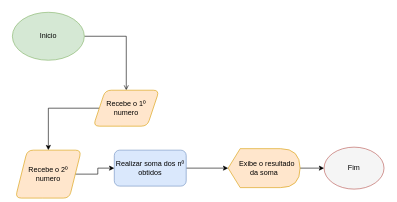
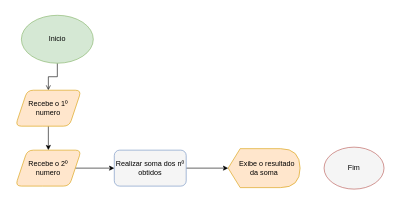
- <mxCell id="3" value="Inicio" style="ellipse;whiteSpace=wrap;html=1;fillColor=#d5e8d4;strokeColor=#82b366;" vertex="1" parent="1"><mxGeometry x="20" y="20" width="120" height="80" as="geometry" /></mxCell>
+ <mxCell id="3" value="Inicio" style="ellipse;whiteSpace=wrap;html=1;fillColor=#d5e8d4;strokeColor=#82b366;" vertex="1" parent="1"><mxGeometry x="35" y="25" width="120" height="80" as="geometry" /></mxCell>
- <mxCell id="5" value="Recebe o 1º numero" style="shape=parallelogram;perimeter=parallelogramPerimeter;whiteSpace=wrap;html=1;fixedSize=1;fillColor=#ffe6cc;strokeColor=#d79b00;rounded=1;" vertex="1" parent="1"><mxGeometry x="155" y="150" width="110" height="60" as="geometry" /></mxCell>
+ <mxCell id="5" value="Recebe o 1º numero" style="shape=parallelogram;perimeter=parallelogramPerimeter;whiteSpace=wrap;html=1;fixedSize=1;fillColor=#ffe6cc;strokeColor=#d79b00;rounded=1;" vertex="1" parent="1"><mxGeometry x="25" y="150" width="110" height="60" as="geometry" /></mxCell>
- <mxCell id="9" value="Realizar soma dos nº obtidos" style="rounded=1;whiteSpace=wrap;html=1;fillColor=#dae8fc;strokeColor=#6c8ebf;" vertex="1" parent="1"><mxGeometry x="190" y="250" width="120" height="60" as="geometry" /></mxCell>
+ <mxCell id="9" value="Realizar soma dos nº obtidos" style="rounded=1;whiteSpace=wrap;html=1;fillColor=#f5f5f5;strokeColor=#6c8ebf;" vertex="1" parent="1"><mxGeometry x="190" y="250" width="120" height="60" as="geometry" /></mxCell>
- <mxCell id="10" value="" style="edgeStyle=orthogonalEdgeStyle;rounded=0;orthogonalLoop=1;jettySize=auto;html=1;" edge="1" parent="1" source="11" target="12"><mxGeometry relative="1" as="geometry" /></mxCell>
- <mxCell id="7" value="Recebe o 2º numero" style="shape=parallelogram;perimeter=parallelogramPerimeter;whiteSpace=wrap;html=1;fixedSize=1;fillColor=#ffe6cc;strokeColor=#d79b00;rounded=1;" vertex="1" parent="1"><mxGeometry x="25" y="250" width="110" height="80" as="geometry" /></mxCell>
+ <mxCell id="7" value="Recebe o 2º numero" style="shape=parallelogram;perimeter=parallelogramPerimeter;whiteSpace=wrap;html=1;fixedSize=1;fillColor=#ffe6cc;strokeColor=#d79b00;rounded=1;" vertex="1" parent="1"><mxGeometry x="25" y="250" width="110" height="60" as="geometry" /></mxCell>
